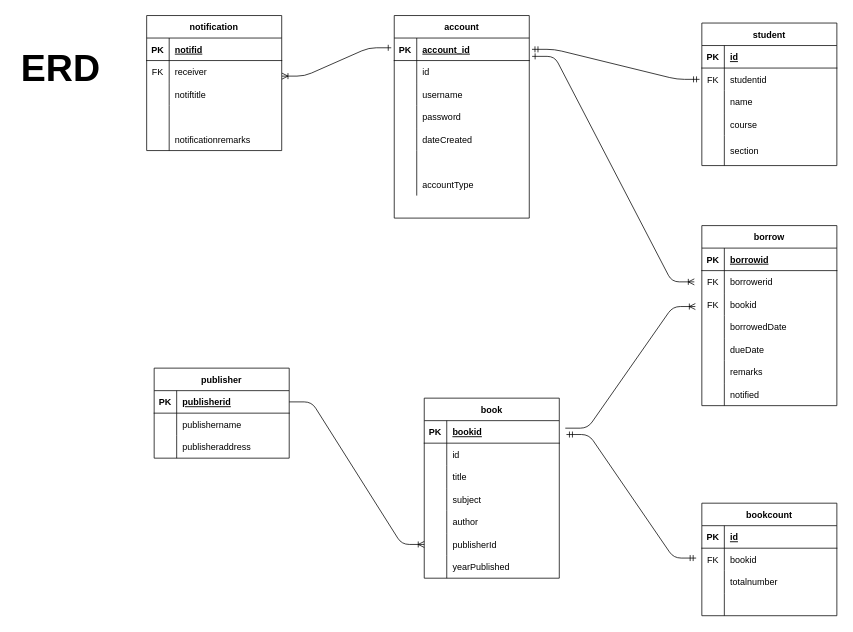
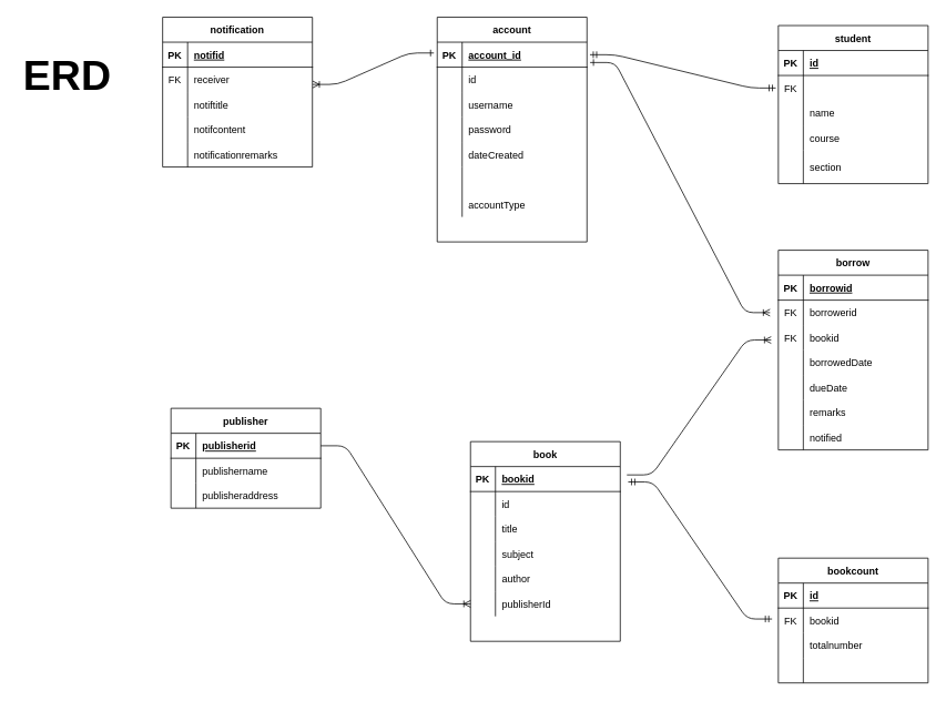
- <mxCell id="31" value="studentid" style="shape=partialRectangle;connectable=0;fillColor=none;top=0;left=0;bottom=0;right=0;align=left;spacingLeft=6;overflow=hidden;" vertex="1" parent="29"><mxGeometry x="30" width="150" height="30" as="geometry" /></mxCell>
+ <mxCell id="53" value="notifcontent" style="shape=partialRectangle;connectable=0;fillColor=none;top=0;left=0;bottom=0;right=0;align=left;spacingLeft=6;overflow=hidden;" vertex="1" parent="51"><mxGeometry x="30" width="150" height="30" as="geometry" /></mxCell>
- <mxCell id="123" value="yearPublished" style="shape=partialRectangle;connectable=0;fillColor=none;top=0;left=0;bottom=0;right=0;align=left;spacingLeft=6;overflow=hidden;" vertex="1" parent="121"><mxGeometry x="30" width="150" height="30" as="geometry" /></mxCell>
